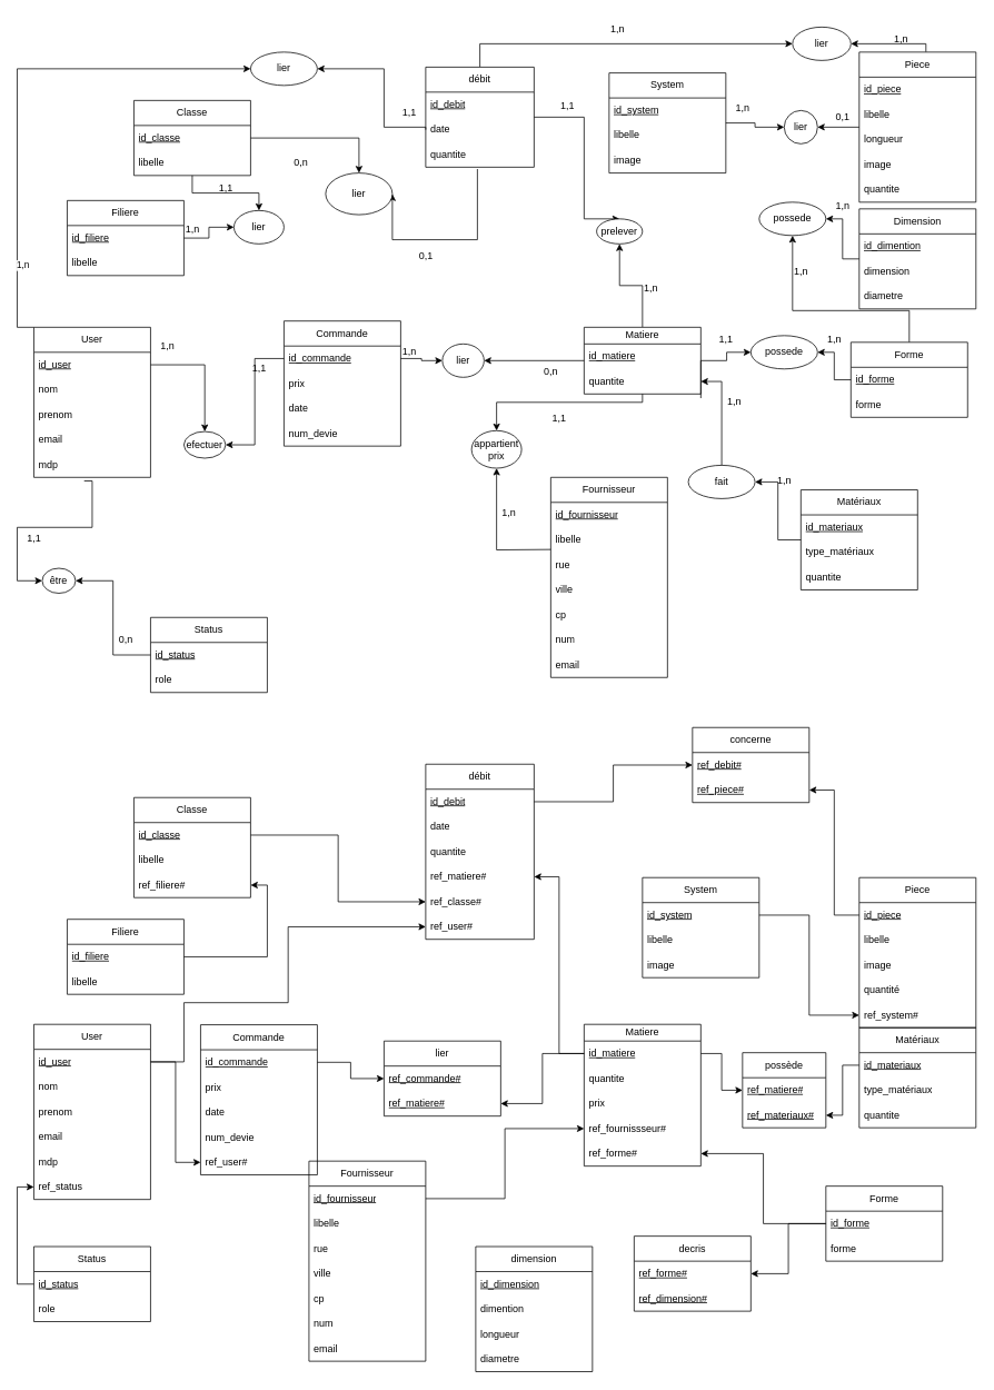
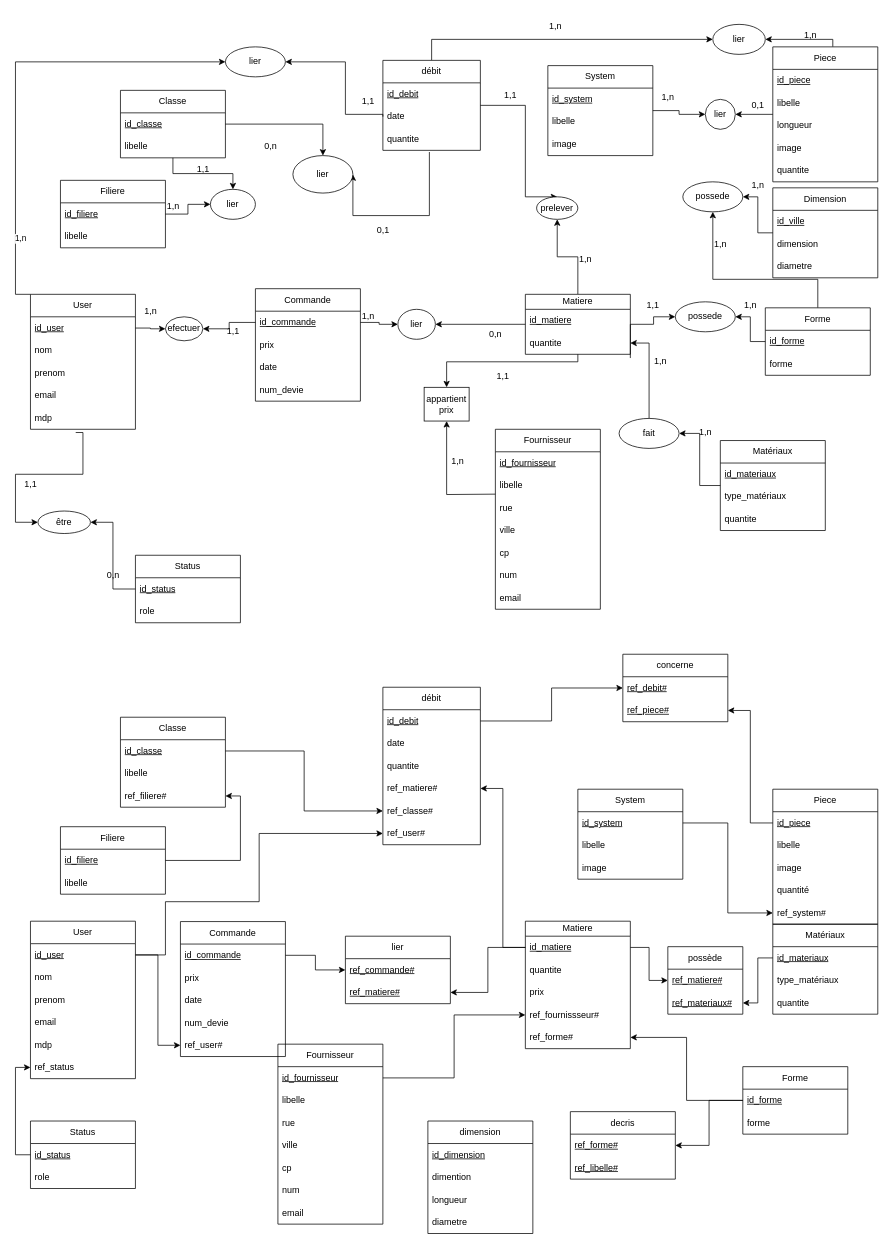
- <mxCell id="202" value="id_dimention" style="text;strokeColor=none;fillColor=none;align=left;verticalAlign=middle;spacingLeft=4;spacingRight=4;overflow=hidden;points=[[0,0.5],[1,0.5]];portConstraint=eastwest;rotatable=0;whiteSpace=wrap;html=1;fontStyle=4" vertex="1" parent="201"><mxGeometry y="30" width="140" height="30" as="geometry" /></mxCell>
+ <mxCell id="202" value="id_ville" style="text;strokeColor=none;fillColor=none;align=left;verticalAlign=middle;spacingLeft=4;spacingRight=4;overflow=hidden;points=[[0,0.5],[1,0.5]];portConstraint=eastwest;rotatable=0;whiteSpace=wrap;html=1;fontStyle=4" vertex="1" parent="201"><mxGeometry y="30" width="140" height="30" as="geometry" /></mxCell>
- <mxCell id="31" value="efectuer" style="ellipse;whiteSpace=wrap;html=1;" parent="1" vertex="1"><mxGeometry x="220" y="517" width="50" height="32" as="geometry" /></mxCell>
+ <mxCell id="31" value="efectuer" style="ellipse;whiteSpace=wrap;html=1;" parent="1" vertex="1"><mxGeometry x="220" y="422" width="50" height="32" as="geometry" /></mxCell>
- <mxCell id="25" value="appartient&lt;br&gt;prix" style="ellipse;whiteSpace=wrap;html=1;" parent="1" vertex="1"><mxGeometry x="565" y="516" width="60" height="45" as="geometry" /></mxCell>
+ <mxCell id="25" value="appartient&lt;br&gt;prix" style="whiteSpace=wrap;html=1;rounded=0;" parent="1" vertex="1"><mxGeometry x="565" y="516" width="60" height="45" as="geometry" /></mxCell>
- <mxCell id="34" value="être" style="ellipse;whiteSpace=wrap;html=1;" parent="1" vertex="1"><mxGeometry x="50" y="681" width="40" height="30" as="geometry" /></mxCell>
+ <mxCell id="34" value="être" style="ellipse;whiteSpace=wrap;html=1;" parent="1" vertex="1"><mxGeometry x="50" y="681" width="70" height="30" as="geometry" /></mxCell>
- <mxCell id="211" value="ref_dimension#" style="text;strokeColor=none;fillColor=none;align=left;verticalAlign=middle;spacingLeft=4;spacingRight=4;overflow=hidden;points=[[0,0.5],[1,0.5]];portConstraint=eastwest;rotatable=0;whiteSpace=wrap;html=1;fontStyle=4" vertex="1" parent="209"><mxGeometry y="60" width="140" height="30" as="geometry" /></mxCell>
+ <mxCell id="211" value="ref_libelle#" style="text;strokeColor=none;fillColor=none;align=left;verticalAlign=middle;spacingLeft=4;spacingRight=4;overflow=hidden;points=[[0,0.5],[1,0.5]];portConstraint=eastwest;rotatable=0;whiteSpace=wrap;html=1;fontStyle=4" vertex="1" parent="209"><mxGeometry y="60" width="140" height="30" as="geometry" /></mxCell>
